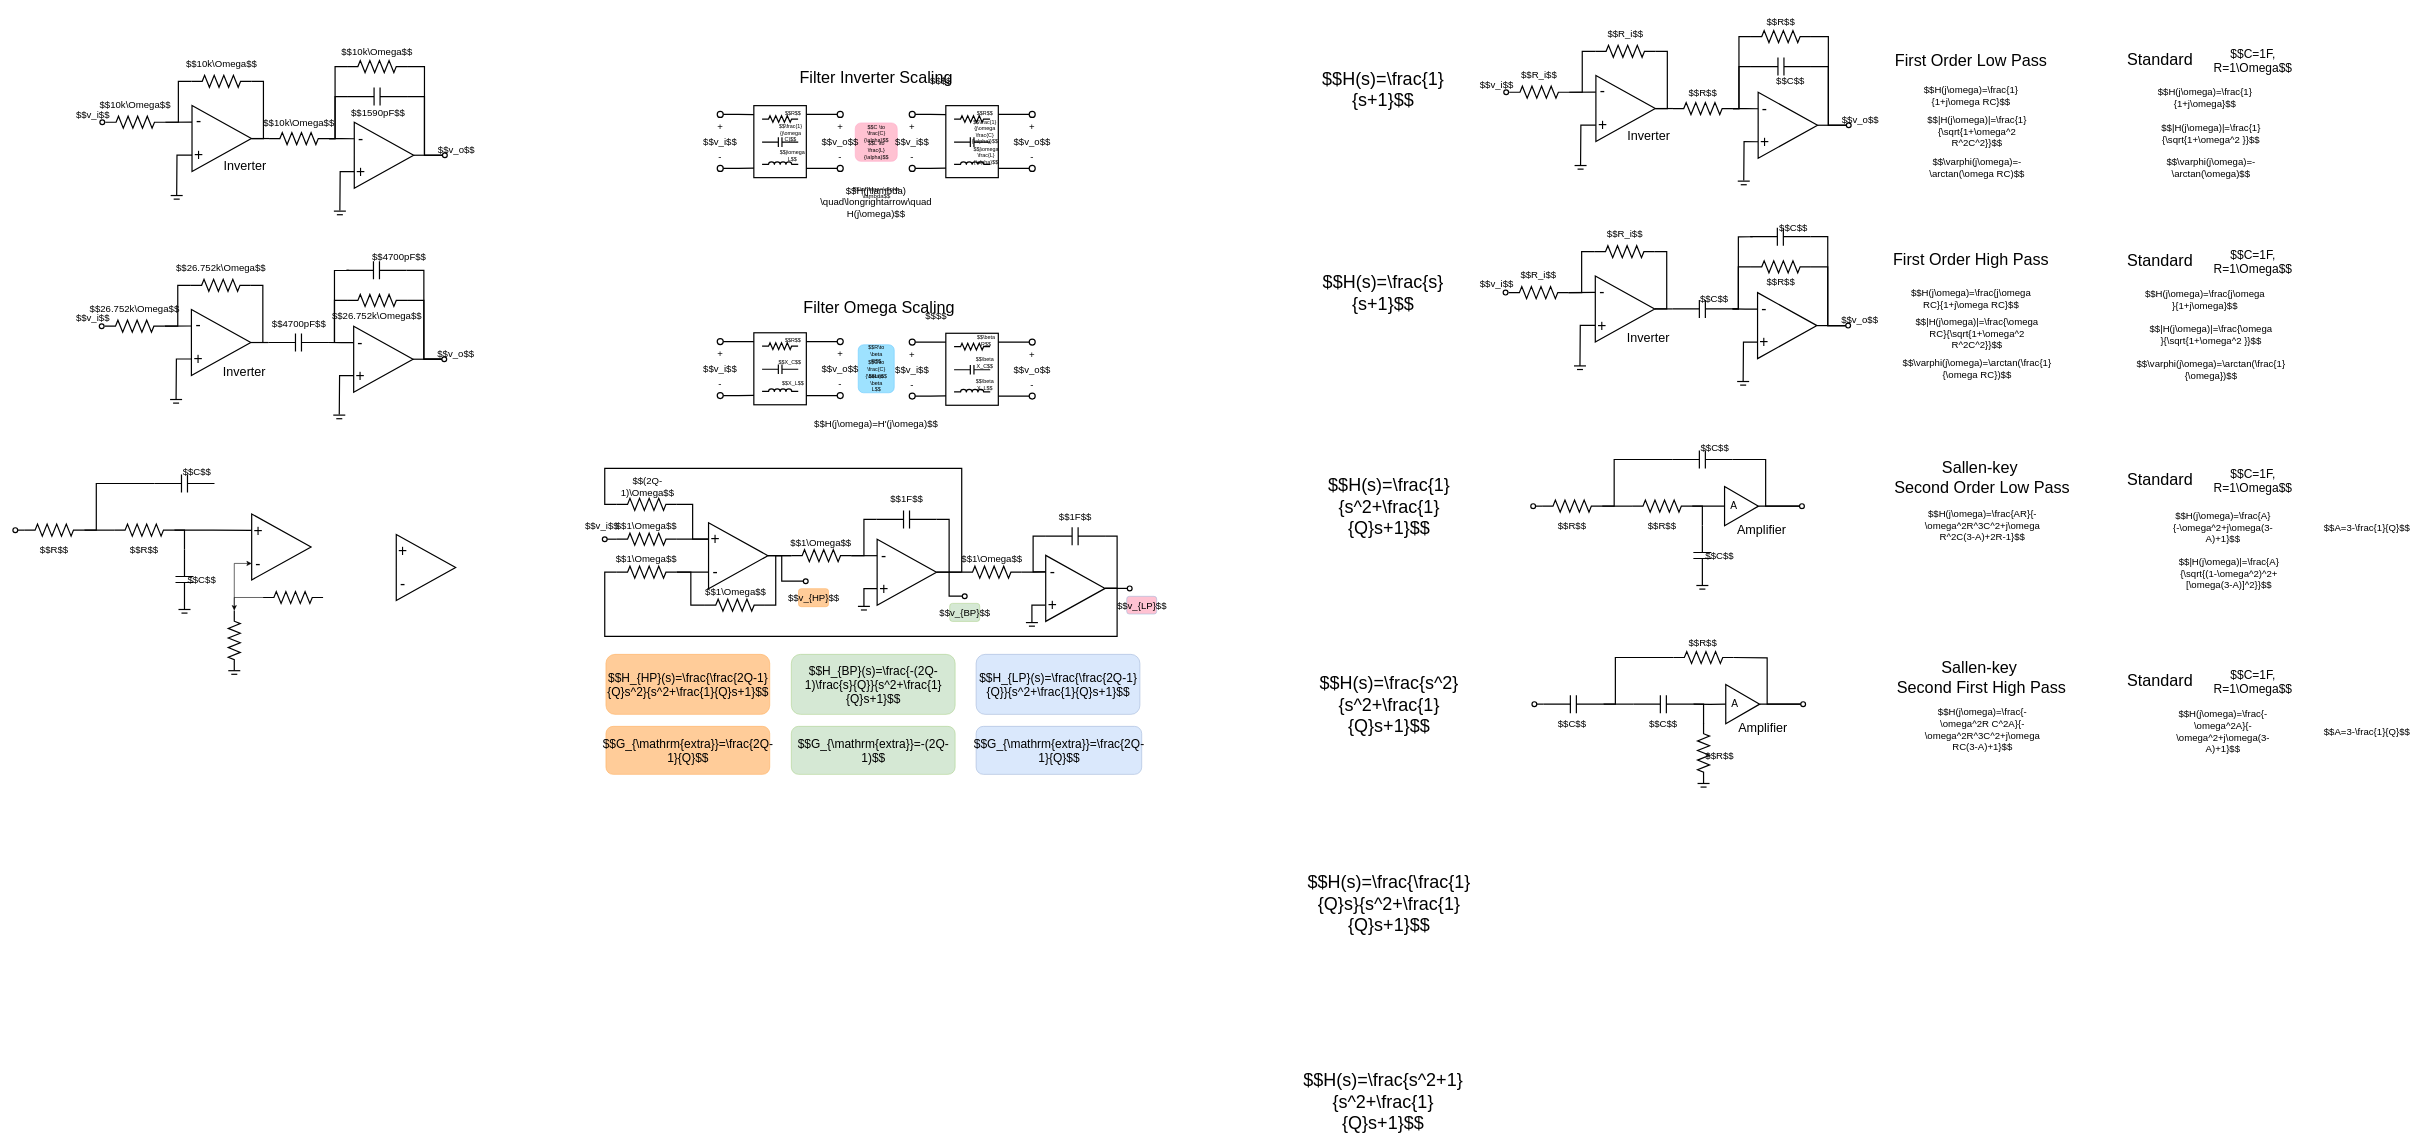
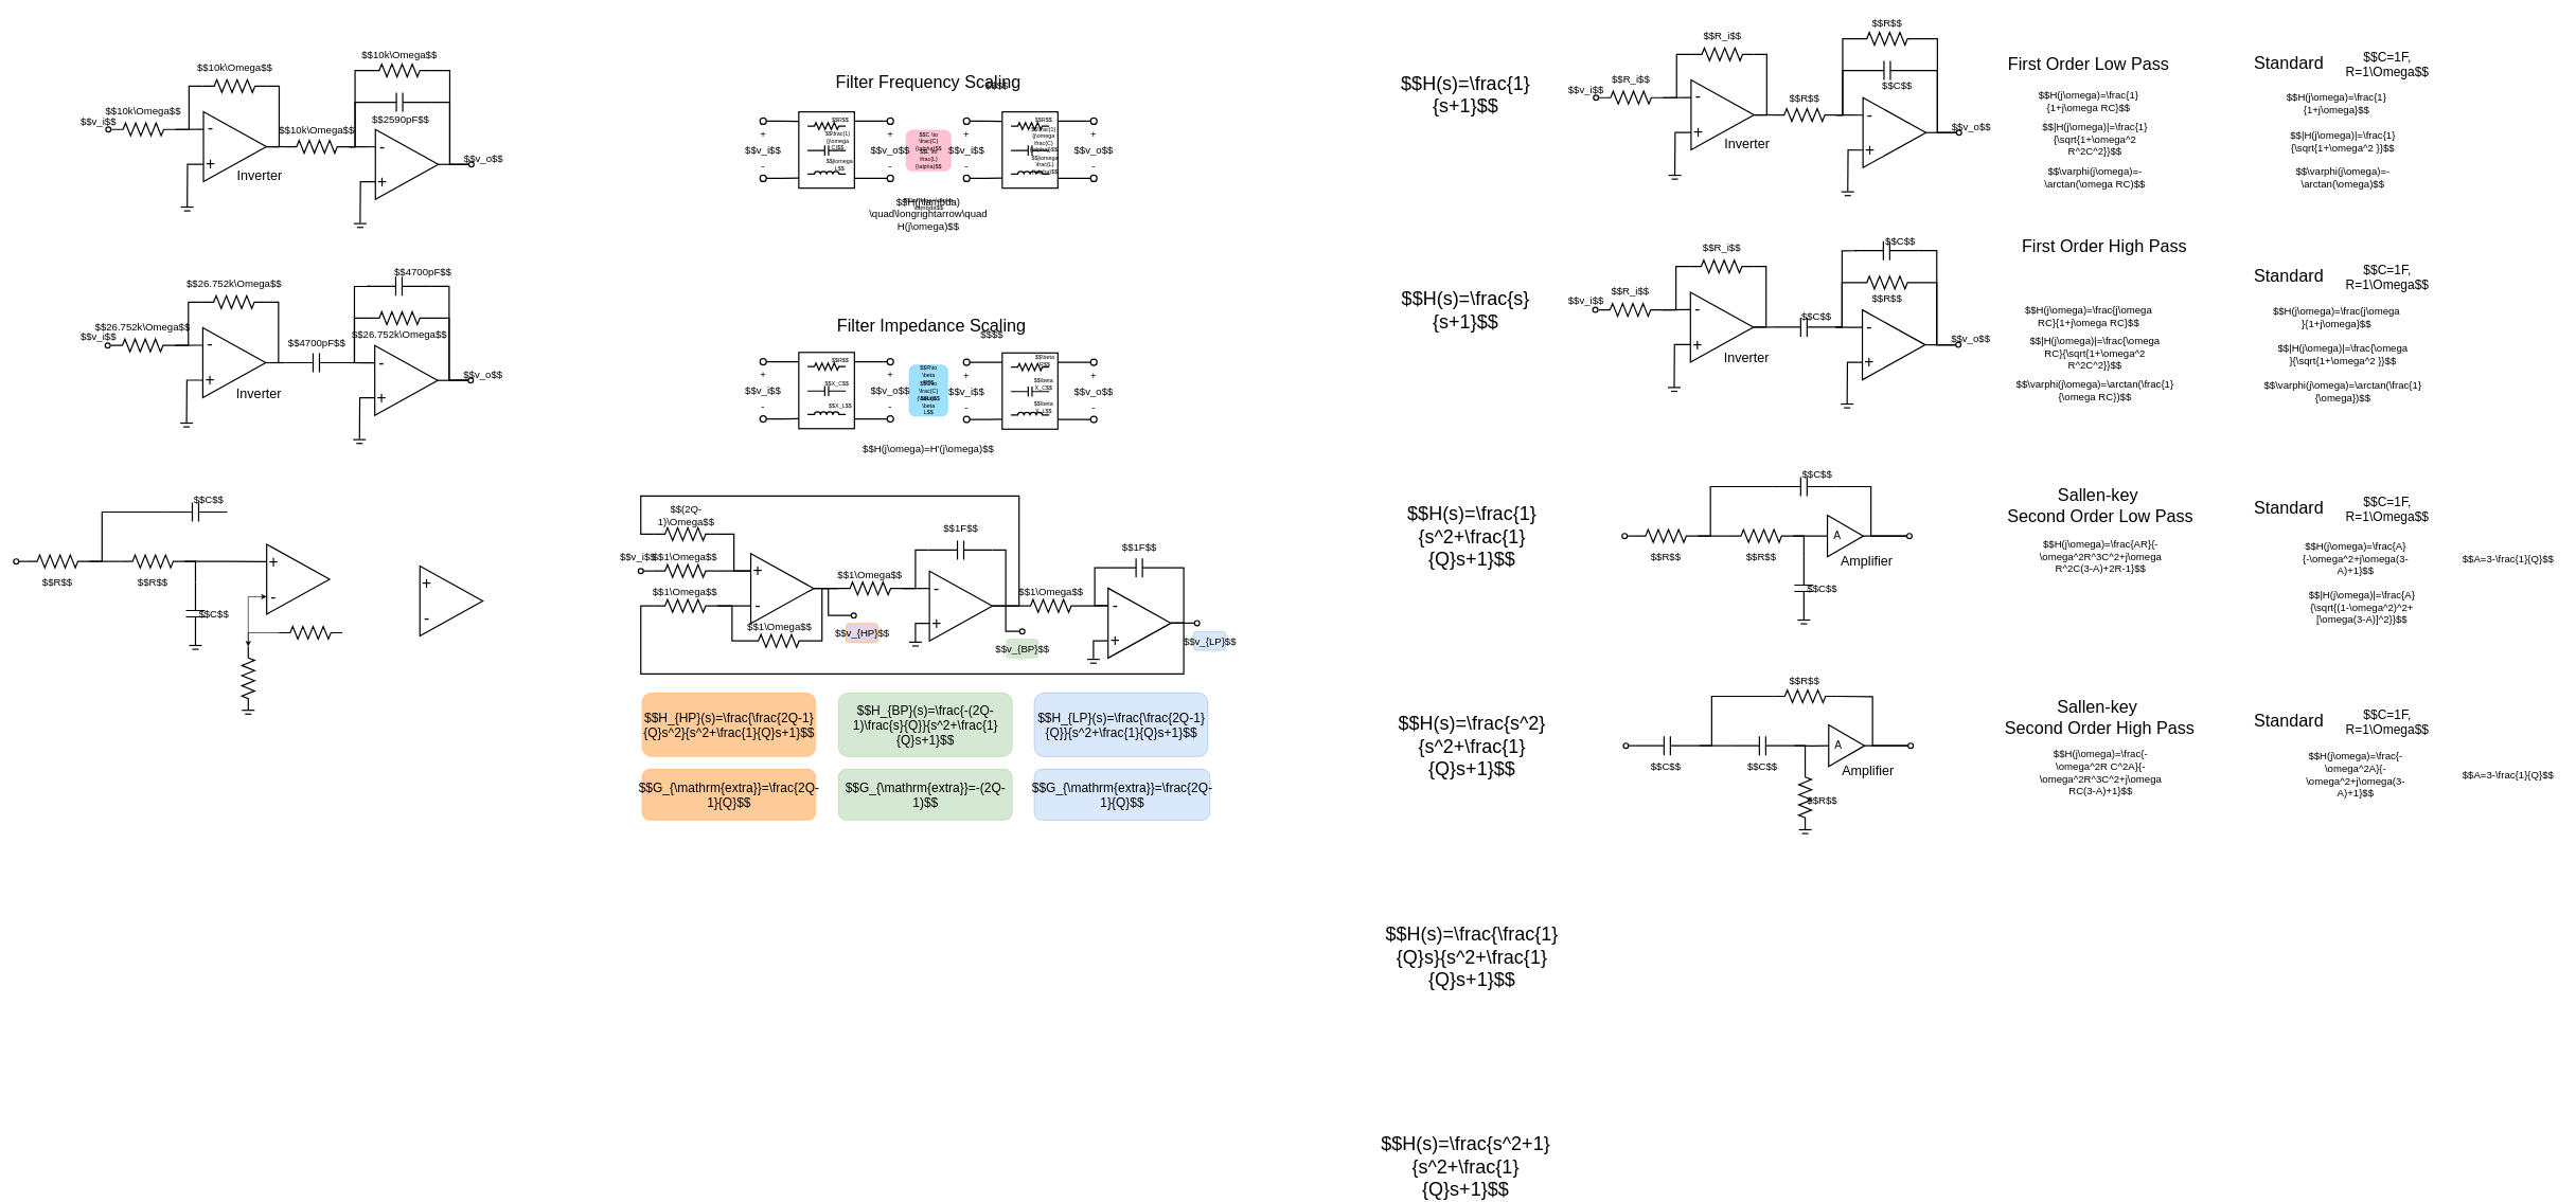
- <mxCell id="194" value="Filter Inverter Scaling" style="text;html=1;align=center;verticalAlign=middle;whiteSpace=wrap;rounded=0;fontSize=27;" parent="1" vertex="1"><mxGeometry x="1290" y="100" width="340" height="57" as="geometry" /></mxCell>
+ <mxCell id="194" value="Filter Frequency Scaling" style="text;html=1;align=center;verticalAlign=middle;whiteSpace=wrap;rounded=0;fontSize=27;" parent="1" vertex="1"><mxGeometry x="1290" y="100" width="340" height="57" as="geometry" /></mxCell>
- <mxCell id="287" value="$$1590pF$$" style="text;html=1;align=center;verticalAlign=middle;whiteSpace=wrap;rounded=0;fontSize=16;" parent="1" vertex="1"><mxGeometry x="600" y="172.34" width="60" height="30" as="geometry" /></mxCell>
+ <mxCell id="287" value="$$2590pF$$" style="text;html=1;align=center;verticalAlign=middle;whiteSpace=wrap;rounded=0;fontSize=16;" parent="1" vertex="1"><mxGeometry x="600" y="172.34" width="60" height="30" as="geometry" /></mxCell>
- <mxCell id="84" value="First Order High Pass" style="text;html=1;align=center;verticalAlign=middle;whiteSpace=wrap;rounded=0;fontSize=27;" parent="1" vertex="1"><mxGeometry x="3120" y="404" width="330" height="57" as="geometry" /></mxCell>
+ <mxCell id="84" value="First Order High Pass" style="text;html=1;align=center;verticalAlign=middle;whiteSpace=wrap;rounded=0;fontSize=27;" parent="1" vertex="1"><mxGeometry x="3145" y="359" width="330" height="57" as="geometry" /></mxCell>
- <mxCell id="140" value="Filter Omega Scaling" style="text;html=1;align=center;verticalAlign=middle;whiteSpace=wrap;rounded=0;fontSize=27;" parent="1" vertex="1"><mxGeometry x="1294.63" y="483.18" width="340" height="57" as="geometry" /></mxCell>
+ <mxCell id="140" value="Filter Impedance Scaling" style="text;html=1;align=center;verticalAlign=middle;whiteSpace=wrap;rounded=0;fontSize=27;" parent="1" vertex="1"><mxGeometry x="1294.63" y="483.18" width="340" height="57" as="geometry" /></mxCell>
- <mxCell id="445" value="&lt;span style=&quot;font-size: 16px;&quot;&gt;$$v_{HP}$$&lt;/span&gt;" style="rounded=1;whiteSpace=wrap;html=1;fillColor=#FFCC99;strokeColor=#FFB061;" parent="1" vertex="1"><mxGeometry x="1330.5" y="980.3" width="50" height="30" as="geometry" /></mxCell>
+ <mxCell id="445" value="&lt;span style=&quot;font-size: 16px;&quot;&gt;$$v_{HP}$$&lt;/span&gt;" style="rounded=1;whiteSpace=wrap;html=1;fillColor=#e1d5e7;strokeColor=#FFB061;" parent="1" vertex="1"><mxGeometry x="1330.5" y="980.3" width="50" height="30" as="geometry" /></mxCell>
- <mxCell id="443" value="&lt;span style=&quot;font-size: 16px;&quot;&gt;$$v_{LP}$$&lt;/span&gt;" style="rounded=1;whiteSpace=wrap;html=1;fillColor=#ffc2d2;strokeColor=#A4B9DB;" parent="1" vertex="1"><mxGeometry x="1877.5" y="993.05" width="50" height="29.5" as="geometry" /></mxCell>
+ <mxCell id="443" value="&lt;span style=&quot;font-size: 16px;&quot;&gt;$$v_{LP}$$&lt;/span&gt;" style="rounded=1;whiteSpace=wrap;html=1;fillColor=#dae8fc;strokeColor=#A4B9DB;" parent="1" vertex="1"><mxGeometry x="1877.5" y="993.05" width="50" height="29.5" as="geometry" /></mxCell>
- <mxCell id="444" value="&lt;span style=&quot;font-size: 16px;&quot;&gt;$$v_{BP}$$&lt;/span&gt;" style="rounded=1;whiteSpace=wrap;html=1;fillColor=#d5e8d4;strokeColor=#AFD490;" parent="1" vertex="1"><mxGeometry x="1582.5" y="1004.8" width="50" height="30" as="geometry" /></mxCell>
+ <mxCell id="444" value="&lt;span style=&quot;font-size: 16px;&quot;&gt;$$v_{BP}$$&lt;/span&gt;" style="rounded=1;whiteSpace=wrap;html=1;fillColor=#d5e8d4;strokeColor=#AFD490;dashed=1;" parent="1" vertex="1"><mxGeometry x="1582.5" y="1004.8" width="50" height="30" as="geometry" /></mxCell>
- <mxCell id="244" value="Sallen-key&amp;nbsp;&lt;div&gt;Second First High Pass&lt;/div&gt;" style="text;html=1;align=center;verticalAlign=middle;whiteSpace=wrap;rounded=0;fontSize=27;" parent="1" vertex="1"><mxGeometry x="3075" y="1100.73" width="455" height="57" as="geometry" /></mxCell>
+ <mxCell id="244" value="Sallen-key&amp;nbsp;&lt;div&gt;Second Order High Pass&lt;/div&gt;" style="text;html=1;align=center;verticalAlign=middle;whiteSpace=wrap;rounded=0;fontSize=27;" parent="1" vertex="1"><mxGeometry x="3075" y="1100.73" width="455" height="57" as="geometry" /></mxCell>
